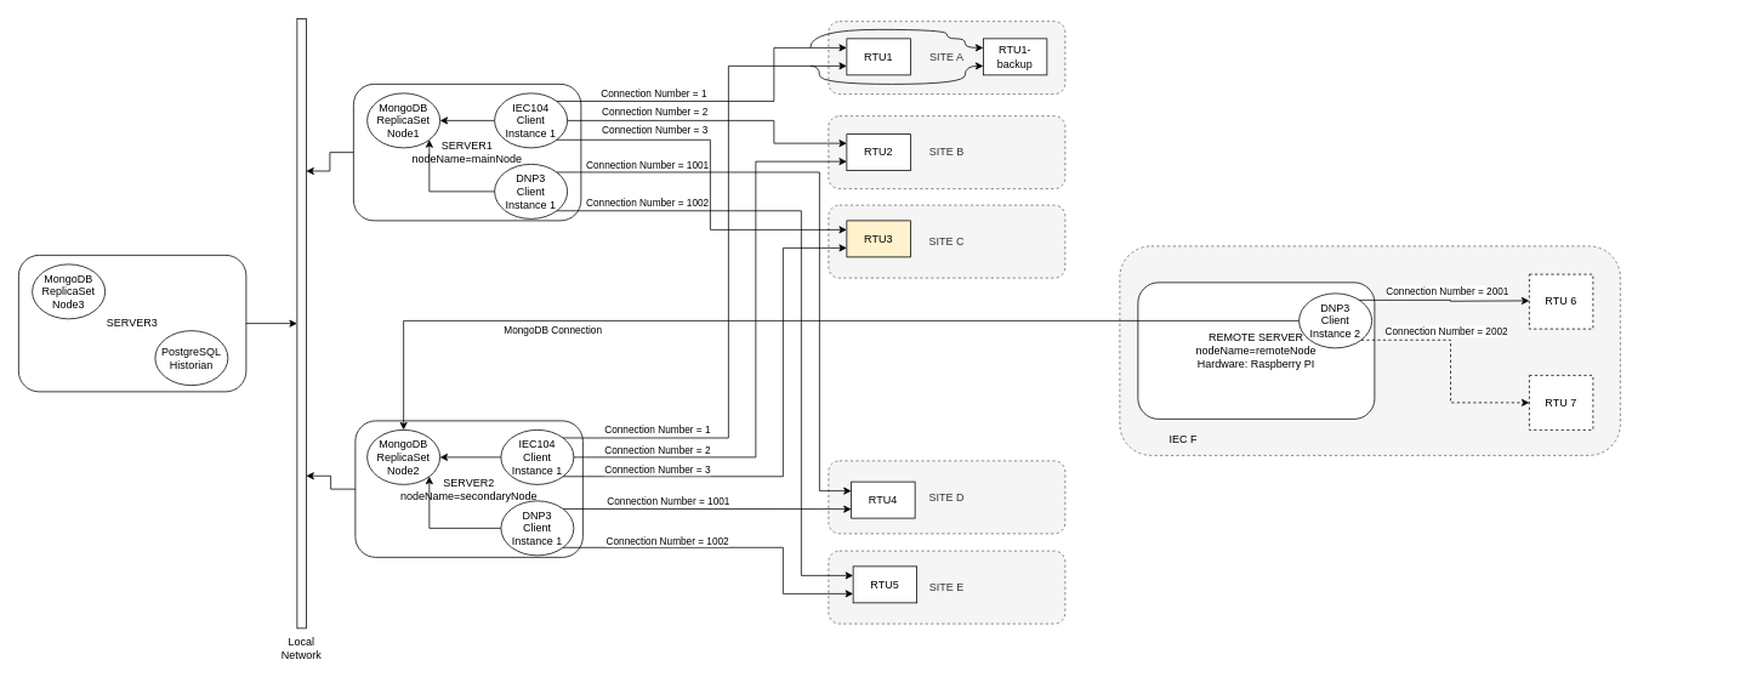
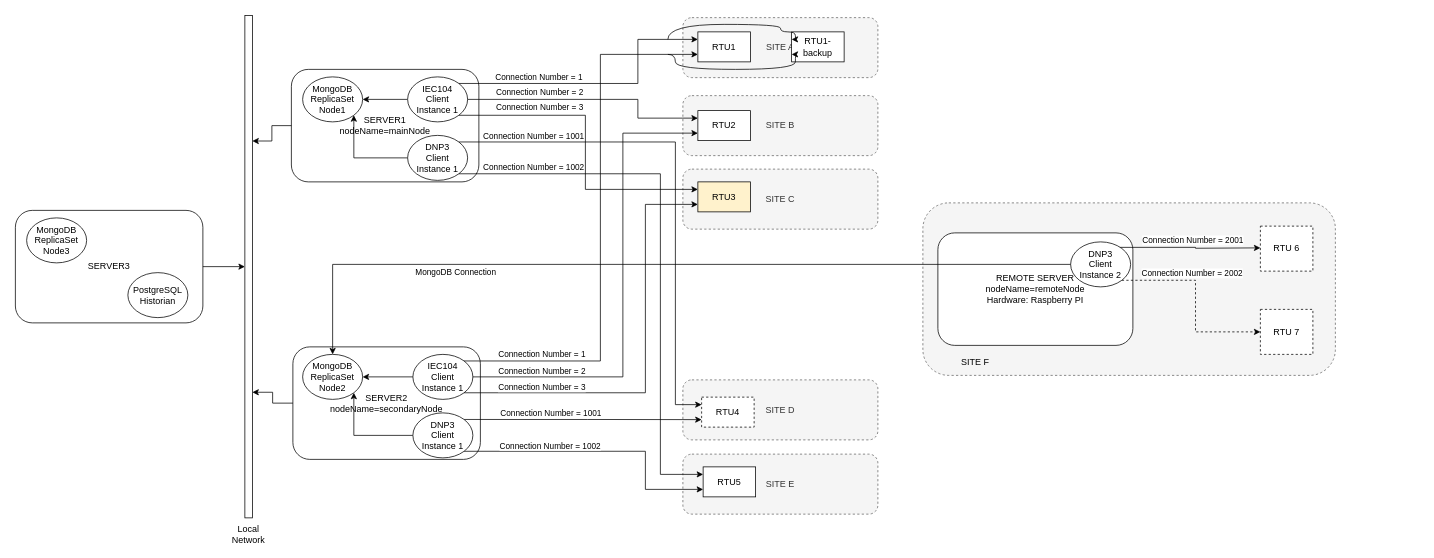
- <mxCell id="68" value="RTU1-backup" style="rounded=0;whiteSpace=wrap;html=1;" vertex="1" parent="1"><mxGeometry x="1080" y="42" width="70" height="40" as="geometry" /></mxCell>
+ <mxCell id="68" value="RTU1-backup" style="rounded=0;whiteSpace=wrap;html=1;" vertex="1" parent="1"><mxGeometry x="1055" y="42" width="70" height="40" as="geometry" /></mxCell>
- <mxCell id="65" value="IEC F" style="text;html=1;strokeColor=none;fillColor=none;align=center;verticalAlign=middle;whiteSpace=wrap;rounded=0;dashed=1;" vertex="1" parent="55"><mxGeometry x="40" y="192" width="80" height="20" as="geometry" /></mxCell>
+ <mxCell id="65" value="SITE F" style="text;html=1;strokeColor=none;fillColor=none;align=center;verticalAlign=middle;whiteSpace=wrap;rounded=0;dashed=1;" vertex="1" parent="55"><mxGeometry x="40" y="192" width="80" height="20" as="geometry" /></mxCell>
- <mxCell id="49" value="RTU4" style="rounded=0;whiteSpace=wrap;html=1;" vertex="1" parent="1"><mxGeometry x="935" y="529" width="70" height="40" as="geometry" /></mxCell>
+ <mxCell id="49" value="RTU4" style="rounded=0;whiteSpace=wrap;html=1;dashed=1;" vertex="1" parent="1"><mxGeometry x="935" y="529" width="70" height="40" as="geometry" /></mxCell>
